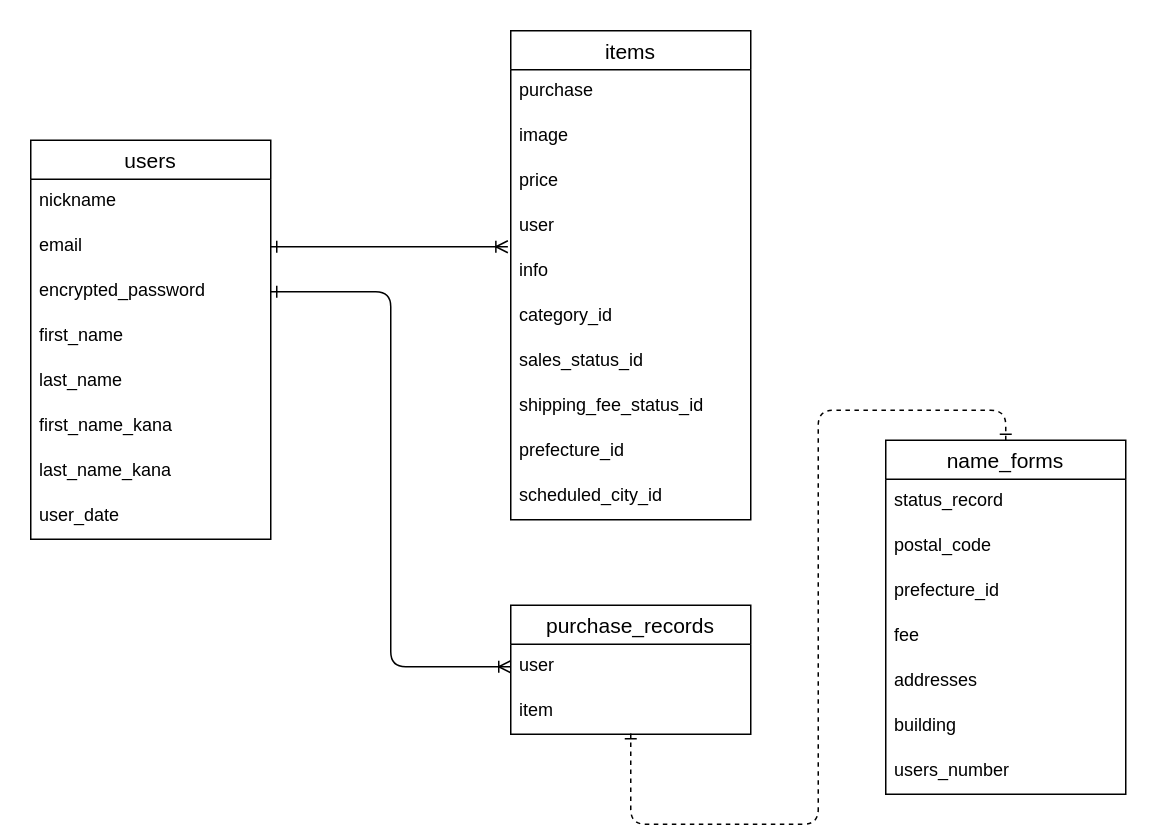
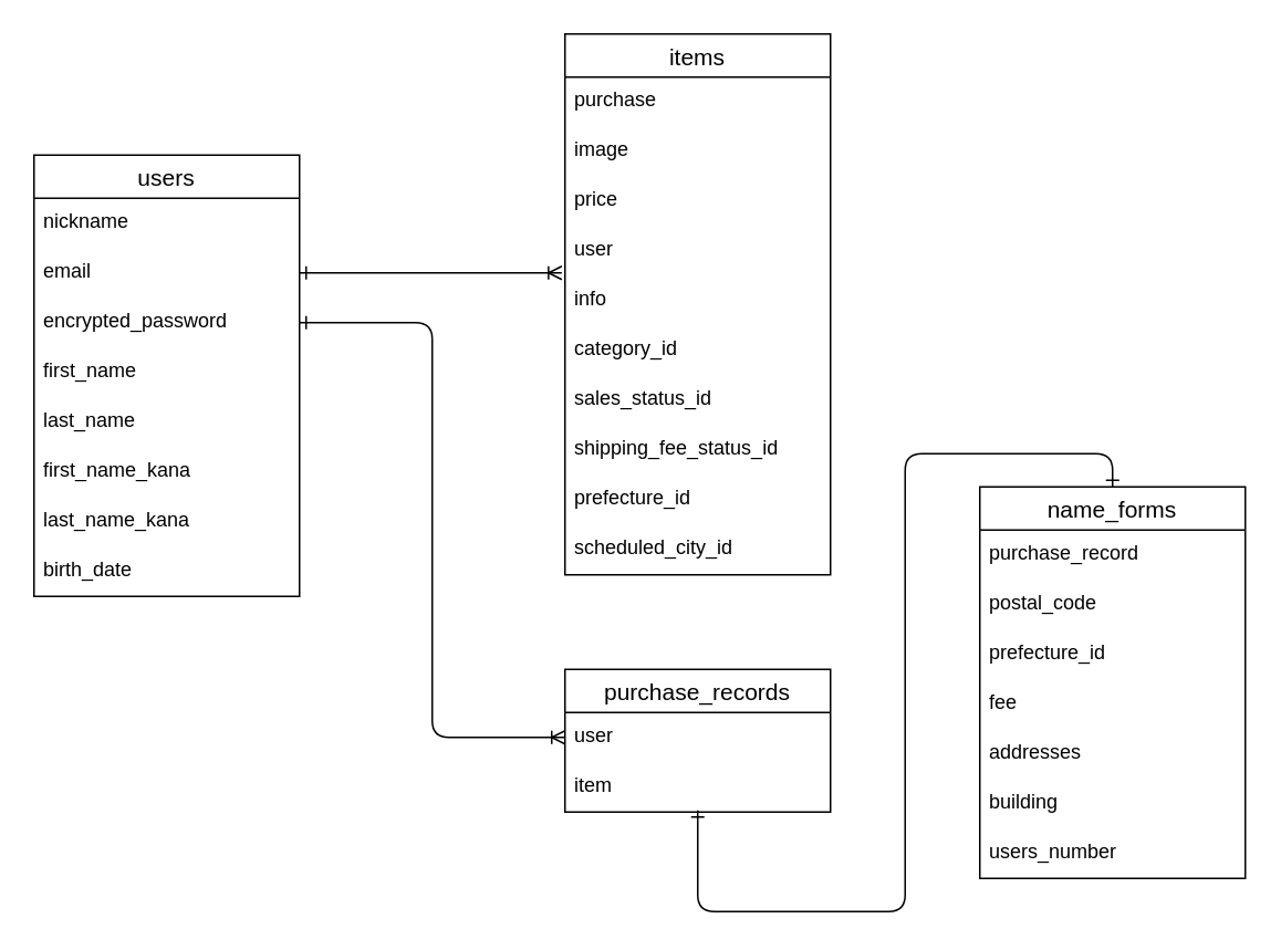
- <mxCell id="29" value="status_record" style="text;strokeColor=none;fillColor=none;spacingLeft=4;spacingRight=4;overflow=hidden;rotatable=0;points=[[0,0.5],[1,0.5]];portConstraint=eastwest;fontSize=12;" parent="28" vertex="1"><mxGeometry y="26" width="160" height="30" as="geometry" /></mxCell>
+ <mxCell id="29" value="purchase_record" style="text;strokeColor=none;fillColor=none;spacingLeft=4;spacingRight=4;overflow=hidden;rotatable=0;points=[[0,0.5],[1,0.5]];portConstraint=eastwest;fontSize=12;" parent="28" vertex="1"><mxGeometry y="26" width="160" height="30" as="geometry" /></mxCell>
- <mxCell id="10" value="user_date" style="text;strokeColor=none;fillColor=none;spacingLeft=4;spacingRight=4;overflow=hidden;rotatable=0;points=[[0,0.5],[1,0.5]];portConstraint=eastwest;fontSize=12;" vertex="1" parent="2"><mxGeometry y="236" width="160" height="30" as="geometry" /></mxCell>
+ <mxCell id="10" value="birth_date" style="text;strokeColor=none;fillColor=none;spacingLeft=4;spacingRight=4;overflow=hidden;rotatable=0;points=[[0,0.5],[1,0.5]];portConstraint=eastwest;fontSize=12;" vertex="1" parent="2"><mxGeometry y="236" width="160" height="30" as="geometry" /></mxCell>
- <mxCell id="27" style="edgeStyle=orthogonalEdgeStyle;curved=0;rounded=1;sketch=0;orthogonalLoop=1;jettySize=auto;html=1;exitX=0.5;exitY=0;exitDx=0;exitDy=0;entryX=0.5;entryY=0.967;entryDx=0;entryDy=0;entryPerimeter=0;startArrow=ERone;startFill=0;endArrow=ERone;endFill=0;strokeWidth=1;dashed=1;" parent="1" source="28" target="25" edge="1"><mxGeometry relative="1" as="geometry" /></mxCell>
+ <mxCell id="27" style="edgeStyle=orthogonalEdgeStyle;curved=0;rounded=1;sketch=0;orthogonalLoop=1;jettySize=auto;html=1;exitX=0.5;exitY=0;exitDx=0;exitDy=0;entryX=0.5;entryY=0.967;entryDx=0;entryDy=0;entryPerimeter=0;startArrow=ERone;startFill=0;endArrow=ERone;endFill=0;strokeWidth=1;" parent="1" source="28" target="25" edge="1"><mxGeometry relative="1" as="geometry" /></mxCell>
